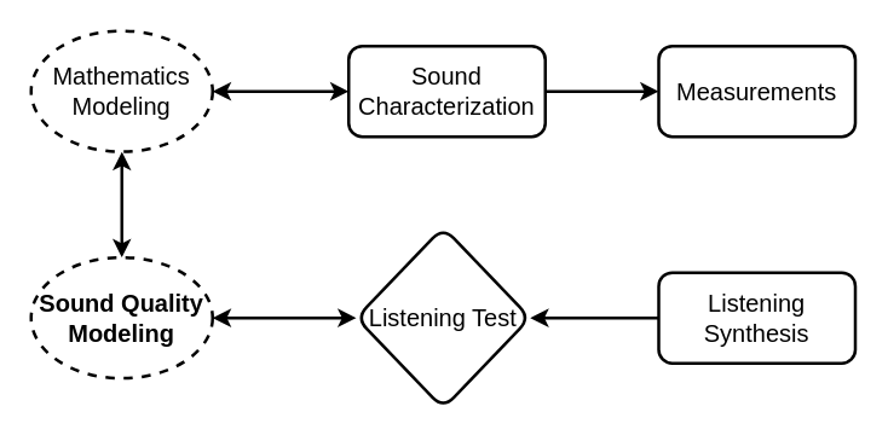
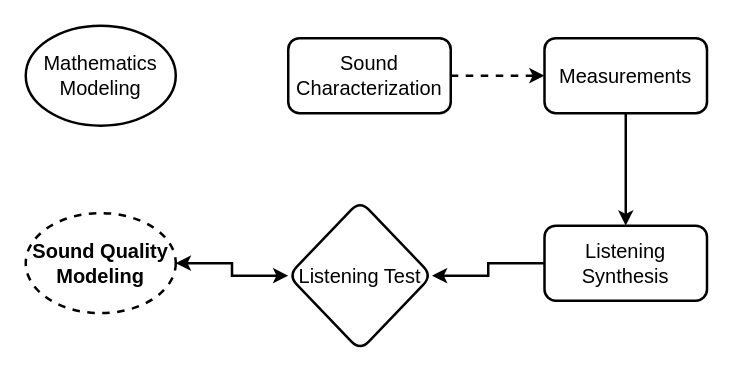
- <mxCell id="9" value="Mathematics Modeling" style="ellipse;whiteSpace=wrap;html=1;strokeWidth=2;fontSize=16;fontStyle=0;dashed=1;" vertex="1" parent="1"><mxGeometry x="20" y="20" width="120" height="80" as="geometry" /></mxCell>
+ <mxCell id="9" value="Mathematics Modeling" style="ellipse;whiteSpace=wrap;html=1;strokeWidth=2;fontSize=16;fontStyle=0" vertex="1" parent="1"><mxGeometry x="20" y="20" width="120" height="80" as="geometry" /></mxCell>
- <mxCell id="8" value="" style="edgeStyle=orthogonalEdgeStyle;rounded=0;orthogonalLoop=1;jettySize=auto;html=1;strokeWidth=2;startArrow=classic;startFill=1;" edge="1" parent="1" source="9" target="3"><mxGeometry relative="1" as="geometry"><Array as="points"><mxPoint x="190" y="60" /><mxPoint x="190" y="60" /></Array></mxGeometry></mxCell>
- <mxCell id="2" value="" style="edgeStyle=orthogonalEdgeStyle;rounded=0;orthogonalLoop=1;jettySize=auto;html=1;strokeWidth=2;" edge="1" parent="1" source="3" target="13"><mxGeometry relative="1" as="geometry"><Array as="points"><mxPoint x="390" y="60" /><mxPoint x="390" y="60" /></Array></mxGeometry></mxCell>
+ <mxCell id="2" value="" style="edgeStyle=orthogonalEdgeStyle;rounded=0;orthogonalLoop=1;jettySize=auto;html=1;strokeWidth=2;dashed=1;" edge="1" parent="1" source="3" target="13"><mxGeometry relative="1" as="geometry"><Array as="points"><mxPoint x="390" y="60" /><mxPoint x="390" y="60" /></Array></mxGeometry></mxCell>
+ <mxCell id="12" value="" style="edgeStyle=orthogonalEdgeStyle;rounded=0;orthogonalLoop=1;jettySize=auto;html=1;strokeWidth=2;" edge="1" parent="1" source="13" target="5"><mxGeometry relative="1" as="geometry"><Array as="points"><mxPoint x="500" y="130" /><mxPoint x="500" y="130" /></Array></mxGeometry></mxCell>
- <mxCell id="6" value="" style="edgeStyle=orthogonalEdgeStyle;rounded=0;orthogonalLoop=1;jettySize=auto;html=1;strokeWidth=2;startArrow=classic;startFill=1;" edge="1" parent="1" source="7" target="9"><mxGeometry relative="1" as="geometry"><Array as="points"><mxPoint x="80" y="140" /><mxPoint x="80" y="140" /></Array></mxGeometry></mxCell>
- <mxCell id="11" value="Listening Test" style="rhombus;whiteSpace=wrap;html=1;rounded=1;strokeWidth=2;fontSize=16;" vertex="1" parent="1"><mxGeometry x="235" y="150" width="115" height="120" as="geometry" /></mxCell>
+ <mxCell id="11" value="Listening Test" style="rhombus;whiteSpace=wrap;html=1;rounded=1;strokeWidth=2;fontSize=16;" vertex="1" parent="1"><mxGeometry x="230" y="160" width="115" height="120" as="geometry" /></mxCell>
